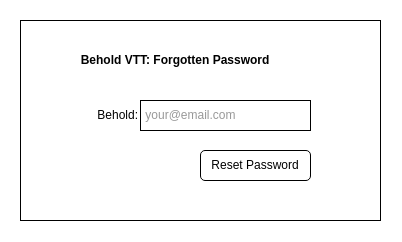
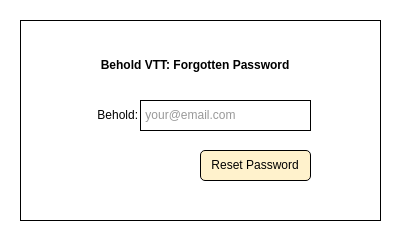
- <mxCell id="3" value="Behold VTT: Forgotten Password" style="text;html=1;align=center;verticalAlign=middle;whiteSpace=wrap;rounded=0;fontStyle=1" vertex="1" parent="1"><mxGeometry x="50" y="45" width="250" height="30" as="geometry" /></mxCell>
+ <mxCell id="3" value="Behold VTT: Forgotten Password" style="text;html=1;align=center;verticalAlign=middle;whiteSpace=wrap;rounded=0;fontStyle=1" vertex="1" parent="1"><mxGeometry x="70" y="50" width="250" height="30" as="geometry" /></mxCell>
- <mxCell id="6" value="Reset Password" style="rounded=1;whiteSpace=wrap;html=1;" vertex="1" parent="1"><mxGeometry x="200" y="150" width="110" height="30" as="geometry" /></mxCell>
+ <mxCell id="6" value="Reset Password" style="rounded=1;whiteSpace=wrap;html=1;fillColor=#fff2cc;" vertex="1" parent="1"><mxGeometry x="200" y="150" width="110" height="30" as="geometry" /></mxCell>
